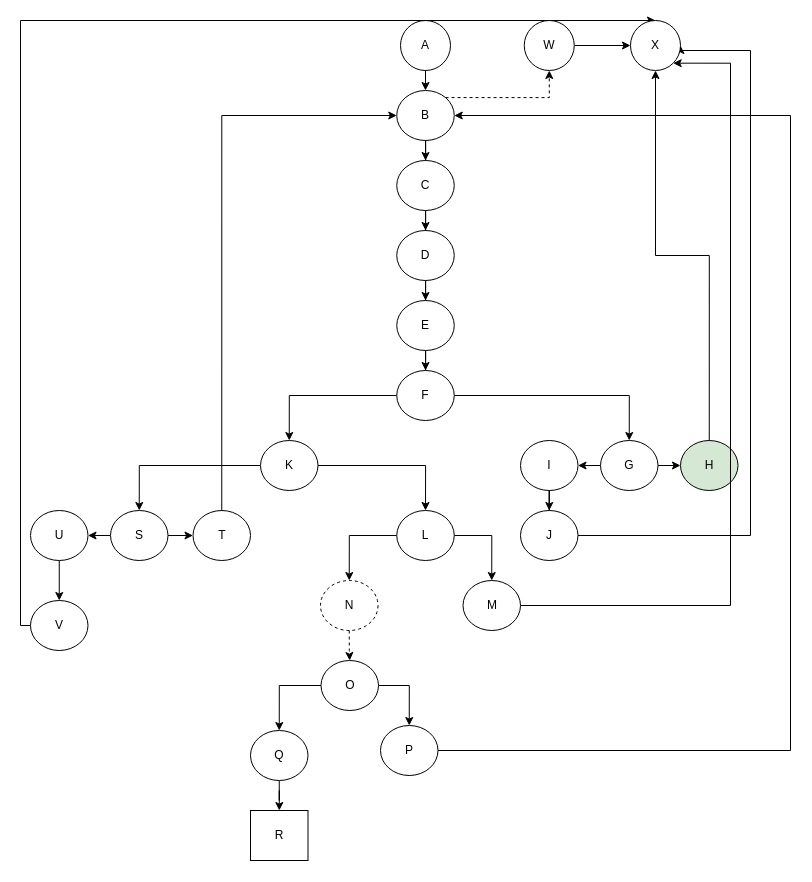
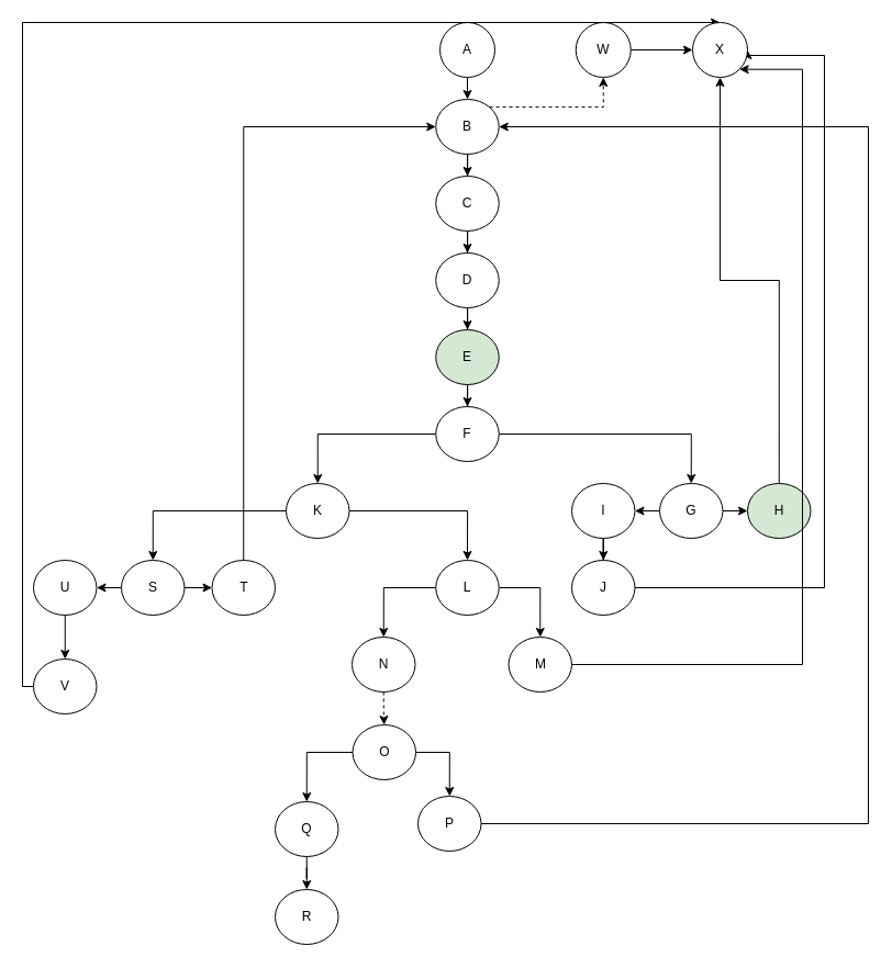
- <mxCell id="53" value="E" style="ellipse;whiteSpace=wrap;html=1;" vertex="1" parent="1"><mxGeometry x="396.25" y="300" width="57.5" height="50" as="geometry" /></mxCell>
+ <mxCell id="53" value="E" style="ellipse;whiteSpace=wrap;html=1;fillColor=#d5e8d4;" vertex="1" parent="1"><mxGeometry x="396.25" y="300" width="57.5" height="50" as="geometry" /></mxCell>
- <mxCell id="34" value="N" style="ellipse;whiteSpace=wrap;html=1;dashed=1;" vertex="1" parent="1"><mxGeometry x="320" y="580" width="57.5" height="50" as="geometry" /></mxCell>
+ <mxCell id="34" value="N" style="ellipse;whiteSpace=wrap;html=1;" vertex="1" parent="1"><mxGeometry x="320" y="580" width="57.5" height="50" as="geometry" /></mxCell>
- <mxCell id="41" value="R" style="whiteSpace=wrap;html=1;rounded=0;" vertex="1" parent="1"><mxGeometry x="250" y="810" width="57.5" height="50" as="geometry" /></mxCell>
+ <mxCell id="41" value="R" style="ellipse;whiteSpace=wrap;html=1;" vertex="1" parent="1"><mxGeometry x="250" y="810" width="57.5" height="50" as="geometry" /></mxCell>
